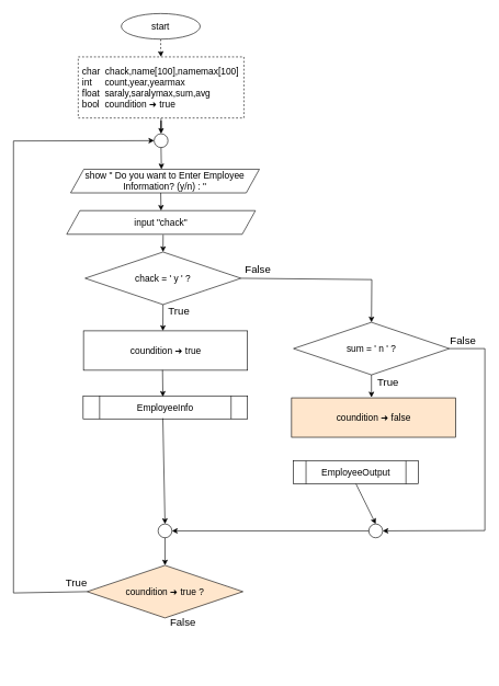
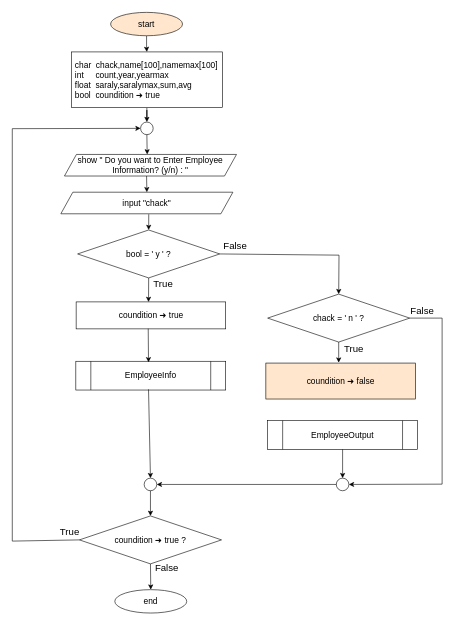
- <mxCell id="3" value="start" style="ellipse;whiteSpace=wrap;html=1;fontSize=14;" parent="1" vertex="1"><mxGeometry x="184" y="20" width="120" height="39" as="geometry" /></mxCell>
+ <mxCell id="3" value="start" style="ellipse;whiteSpace=wrap;html=1;fontSize=14;fillColor=#ffe6cc;" parent="1" vertex="1"><mxGeometry x="184" y="20" width="120" height="39" as="geometry" /></mxCell>
- <mxCell id="2" value="" style="edgeStyle=orthogonalEdgeStyle;rounded=0;orthogonalLoop=1;jettySize=auto;html=1;fontSize=14;dashed=1;" parent="1" source="3" target="5" edge="1"><mxGeometry relative="1" as="geometry" /></mxCell>
+ <mxCell id="2" value="" style="edgeStyle=orthogonalEdgeStyle;rounded=0;orthogonalLoop=1;jettySize=auto;html=1;fontSize=14;" parent="1" source="3" target="5" edge="1"><mxGeometry relative="1" as="geometry" /></mxCell>
- <mxCell id="5" value="&lt;span style=&quot;&quot;&gt;&amp;nbsp;char&amp;nbsp; chack,name[100],namemax[100]&lt;/span&gt;&lt;br style=&quot;&quot;&gt;&lt;span style=&quot;&quot;&gt;&amp;nbsp;int&amp;nbsp; &amp;nbsp; &amp;nbsp;count,year,yearmax&lt;/span&gt;&lt;br style=&quot;&quot;&gt;&lt;span style=&quot;&quot;&gt;&amp;nbsp;float&amp;nbsp; saraly,saralymax,sum,avg&lt;/span&gt;&lt;br style=&quot;&quot;&gt;&lt;span style=&quot;&quot;&gt;&amp;nbsp;bool&amp;nbsp; coundition ➜ true&lt;/span&gt;" style="rounded=0;whiteSpace=wrap;html=1;fontSize=14;align=left;dashed=1;" parent="1" vertex="1"><mxGeometry x="118.5" y="86" width="252" height="93" as="geometry" /></mxCell>
+ <mxCell id="5" value="&lt;span style=&quot;&quot;&gt;&amp;nbsp;char&amp;nbsp; chack,name[100],namemax[100]&lt;/span&gt;&lt;br style=&quot;&quot;&gt;&lt;span style=&quot;&quot;&gt;&amp;nbsp;int&amp;nbsp; &amp;nbsp; &amp;nbsp;count,year,yearmax&lt;/span&gt;&lt;br style=&quot;&quot;&gt;&lt;span style=&quot;&quot;&gt;&amp;nbsp;float&amp;nbsp; saraly,saralymax,sum,avg&lt;/span&gt;&lt;br style=&quot;&quot;&gt;&lt;span style=&quot;&quot;&gt;&amp;nbsp;bool&amp;nbsp; coundition ➜ true&lt;/span&gt;" style="rounded=0;whiteSpace=wrap;html=1;fontSize=14;align=left;" parent="1" vertex="1"><mxGeometry x="118.5" y="86" width="252" height="93" as="geometry" /></mxCell>
- <mxCell id="8" value="chack = ' y ' ?" style="rhombus;whiteSpace=wrap;html=1;fontSize=14;" parent="1" vertex="1"><mxGeometry x="129" y="383" width="237" height="80" as="geometry" /></mxCell>
+ <mxCell id="8" value="bool = ' y ' ?" style="rhombus;whiteSpace=wrap;html=1;fontSize=14;" parent="1" vertex="1"><mxGeometry x="129" y="383" width="237" height="80" as="geometry" /></mxCell>
- <mxCell id="10" value="sum = ' n ' ?" style="rhombus;whiteSpace=wrap;html=1;fontSize=14;" parent="1" vertex="1"><mxGeometry x="446" y="490" width="237" height="80" as="geometry" /></mxCell>
+ <mxCell id="10" value="chack = ' n ' ?" style="rhombus;whiteSpace=wrap;html=1;fontSize=14;" parent="1" vertex="1"><mxGeometry x="446" y="490" width="237" height="80" as="geometry" /></mxCell>
- <mxCell id="25" value="&lt;span style=&quot;text-align: left;&quot;&gt;coundition ➜ true&lt;/span&gt;" style="rounded=0;whiteSpace=wrap;html=1;fontSize=14;" parent="1" vertex="1"><mxGeometry x="126.5" y="503" width="249.5" height="60" as="geometry" /></mxCell>
+ <mxCell id="25" value="&lt;span style=&quot;text-align: left;&quot;&gt;coundition ➜ true&lt;/span&gt;" style="rounded=0;whiteSpace=wrap;html=1;fontSize=14;" parent="1" vertex="1"><mxGeometry x="126.5" y="503" width="249.5" height="45" as="geometry" /></mxCell>
- <mxCell id="9" value="EmployeeInfo" style="shape=process;whiteSpace=wrap;html=1;backgroundOutline=1;fontSize=14;" parent="1" vertex="1"><mxGeometry x="126" y="602" width="250" height="35" as="geometry" /></mxCell>
+ <mxCell id="9" value="EmployeeInfo" style="shape=process;whiteSpace=wrap;html=1;backgroundOutline=1;fontSize=14;" parent="1" vertex="1"><mxGeometry x="126" y="602" width="250" height="48" as="geometry" /></mxCell>
- <mxCell id="11" value="EmployeeOutput" style="shape=process;whiteSpace=wrap;html=1;backgroundOutline=1;fontSize=14;" parent="1" vertex="1"><mxGeometry x="446" y="701" width="190" height="35" as="geometry" /></mxCell>
+ <mxCell id="11" value="EmployeeOutput" style="shape=process;whiteSpace=wrap;html=1;backgroundOutline=1;fontSize=14;" parent="1" vertex="1"><mxGeometry x="446" y="701" width="250" height="48" as="geometry" /></mxCell>
- <mxCell id="13" value="&lt;span style=&quot;text-align: left;&quot;&gt;coundition ➜ true ?&lt;/span&gt;" style="rhombus;whiteSpace=wrap;html=1;fontSize=14;fillColor=#ffe6cc;" parent="1" vertex="1"><mxGeometry x="132" y="860" width="237" height="80" as="geometry" /></mxCell>
+ <mxCell id="13" value="&lt;span style=&quot;text-align: left;&quot;&gt;coundition ➜ true ?&lt;/span&gt;" style="rhombus;whiteSpace=wrap;html=1;fontSize=14;" parent="1" vertex="1"><mxGeometry x="132" y="860" width="237" height="80" as="geometry" /></mxCell>
+ <mxCell id="23" value="" style="endArrow=classic;html=1;rounded=0;fontSize=14;exitX=0.5;exitY=1;exitDx=0;exitDy=0;entryX=0.5;entryY=0;entryDx=0;entryDy=0;" parent="1" source="13" target="16" edge="1"><mxGeometry width="50" height="50" relative="1" as="geometry"><mxPoint x="347" y="997" as="sourcePoint" /><mxPoint x="397" y="947" as="targetPoint" /></mxGeometry></mxCell>
+ <mxCell id="16" value="end" style="ellipse;whiteSpace=wrap;html=1;fontSize=14;" parent="1" vertex="1"><mxGeometry x="191" y="983" width="120" height="39" as="geometry" /></mxCell>
